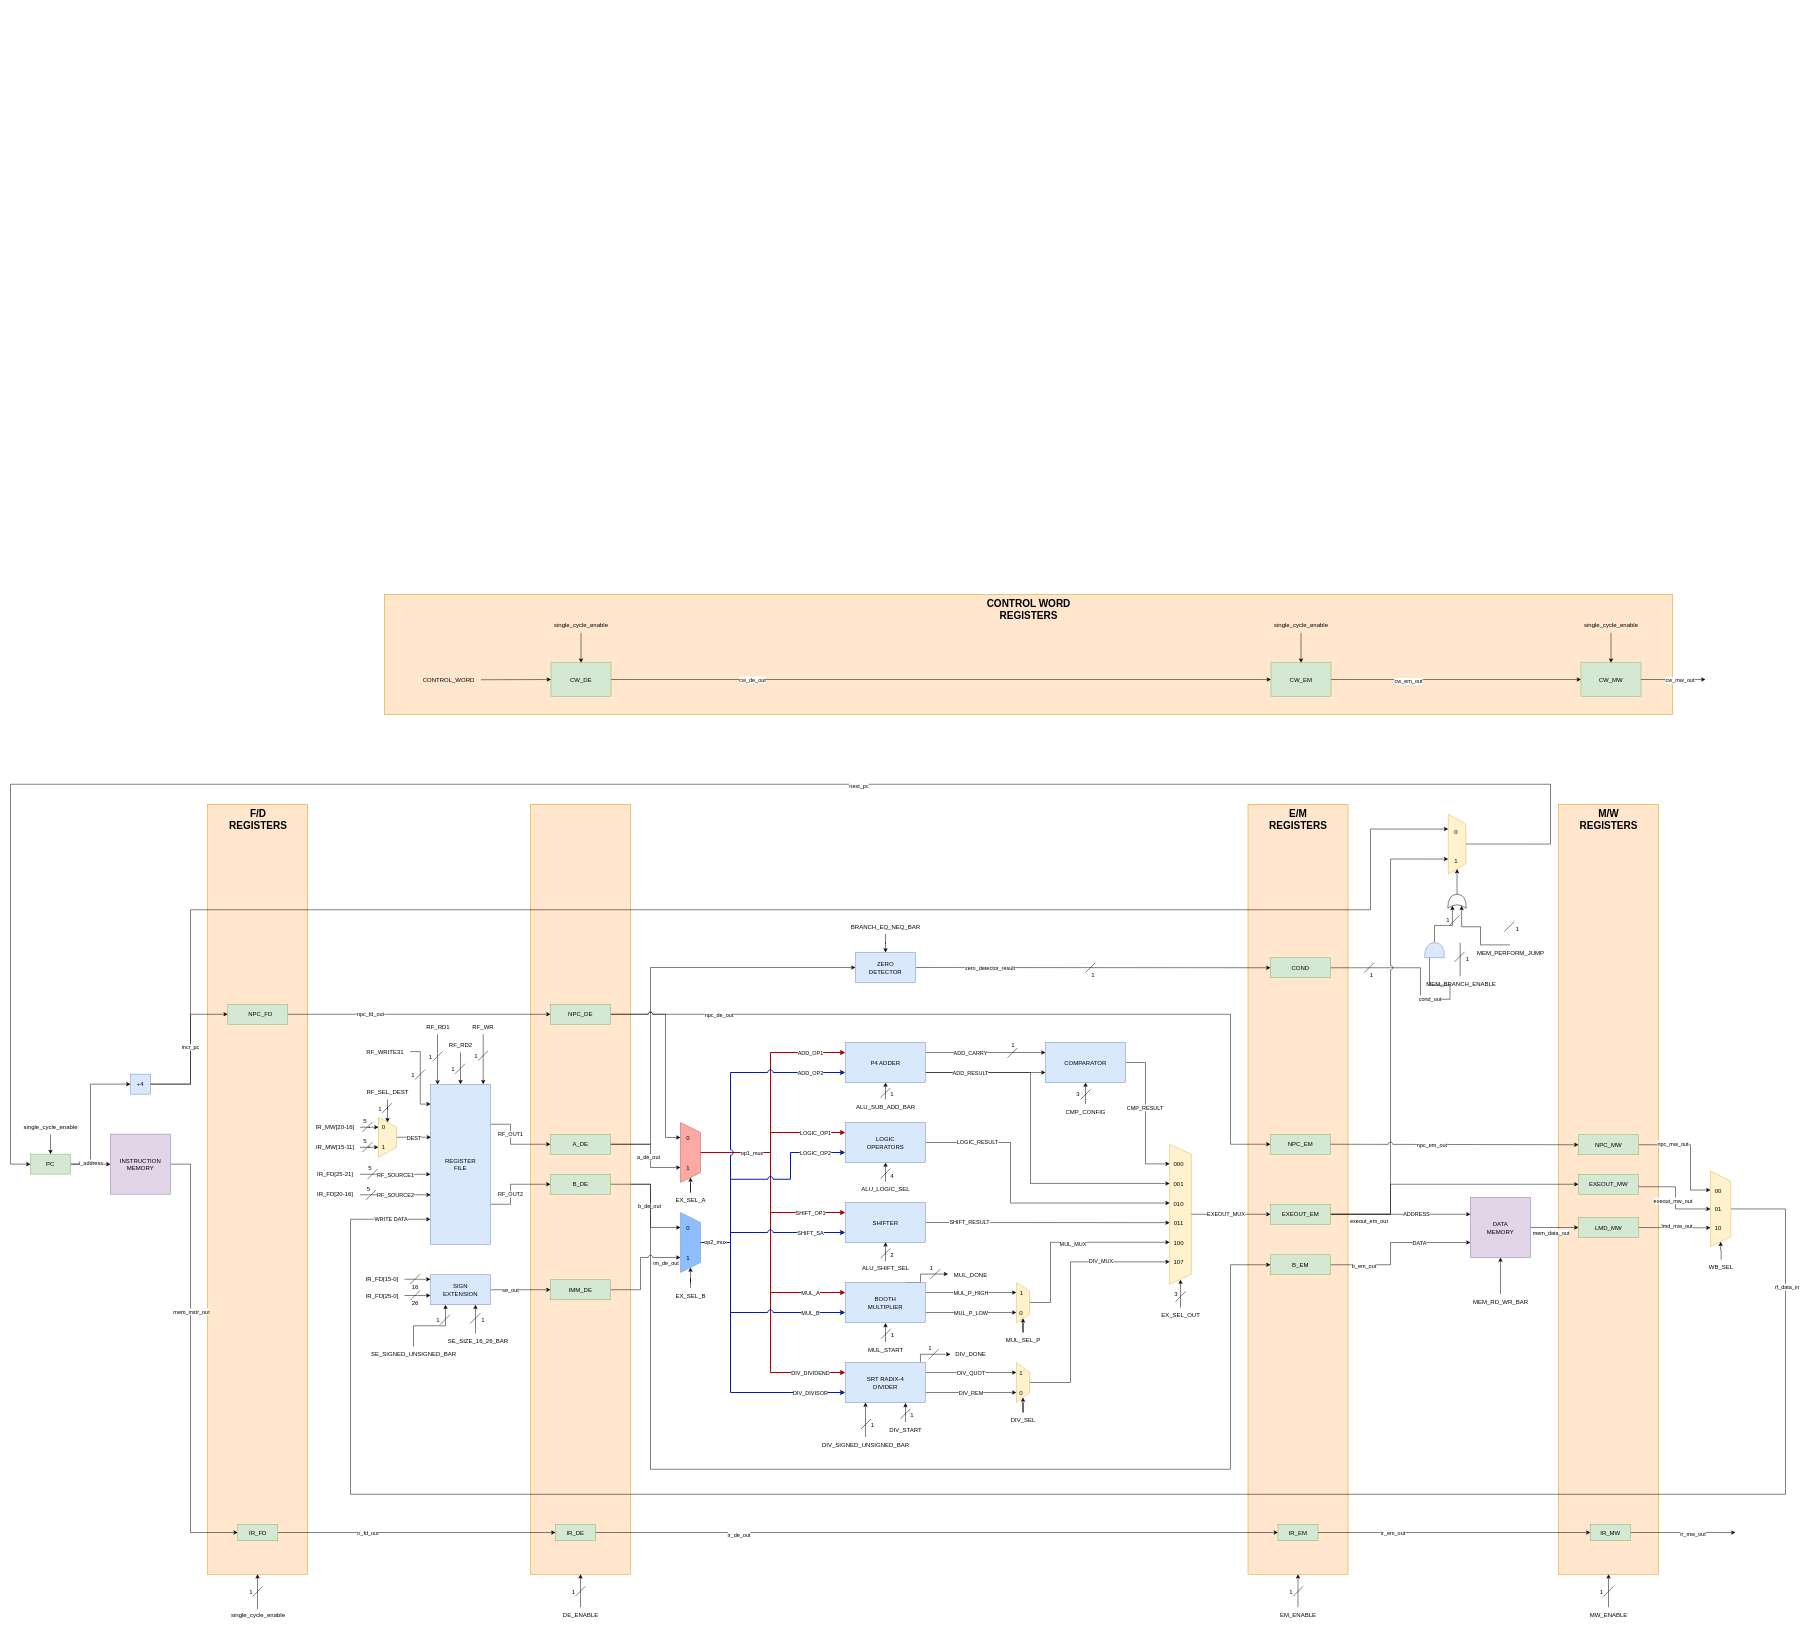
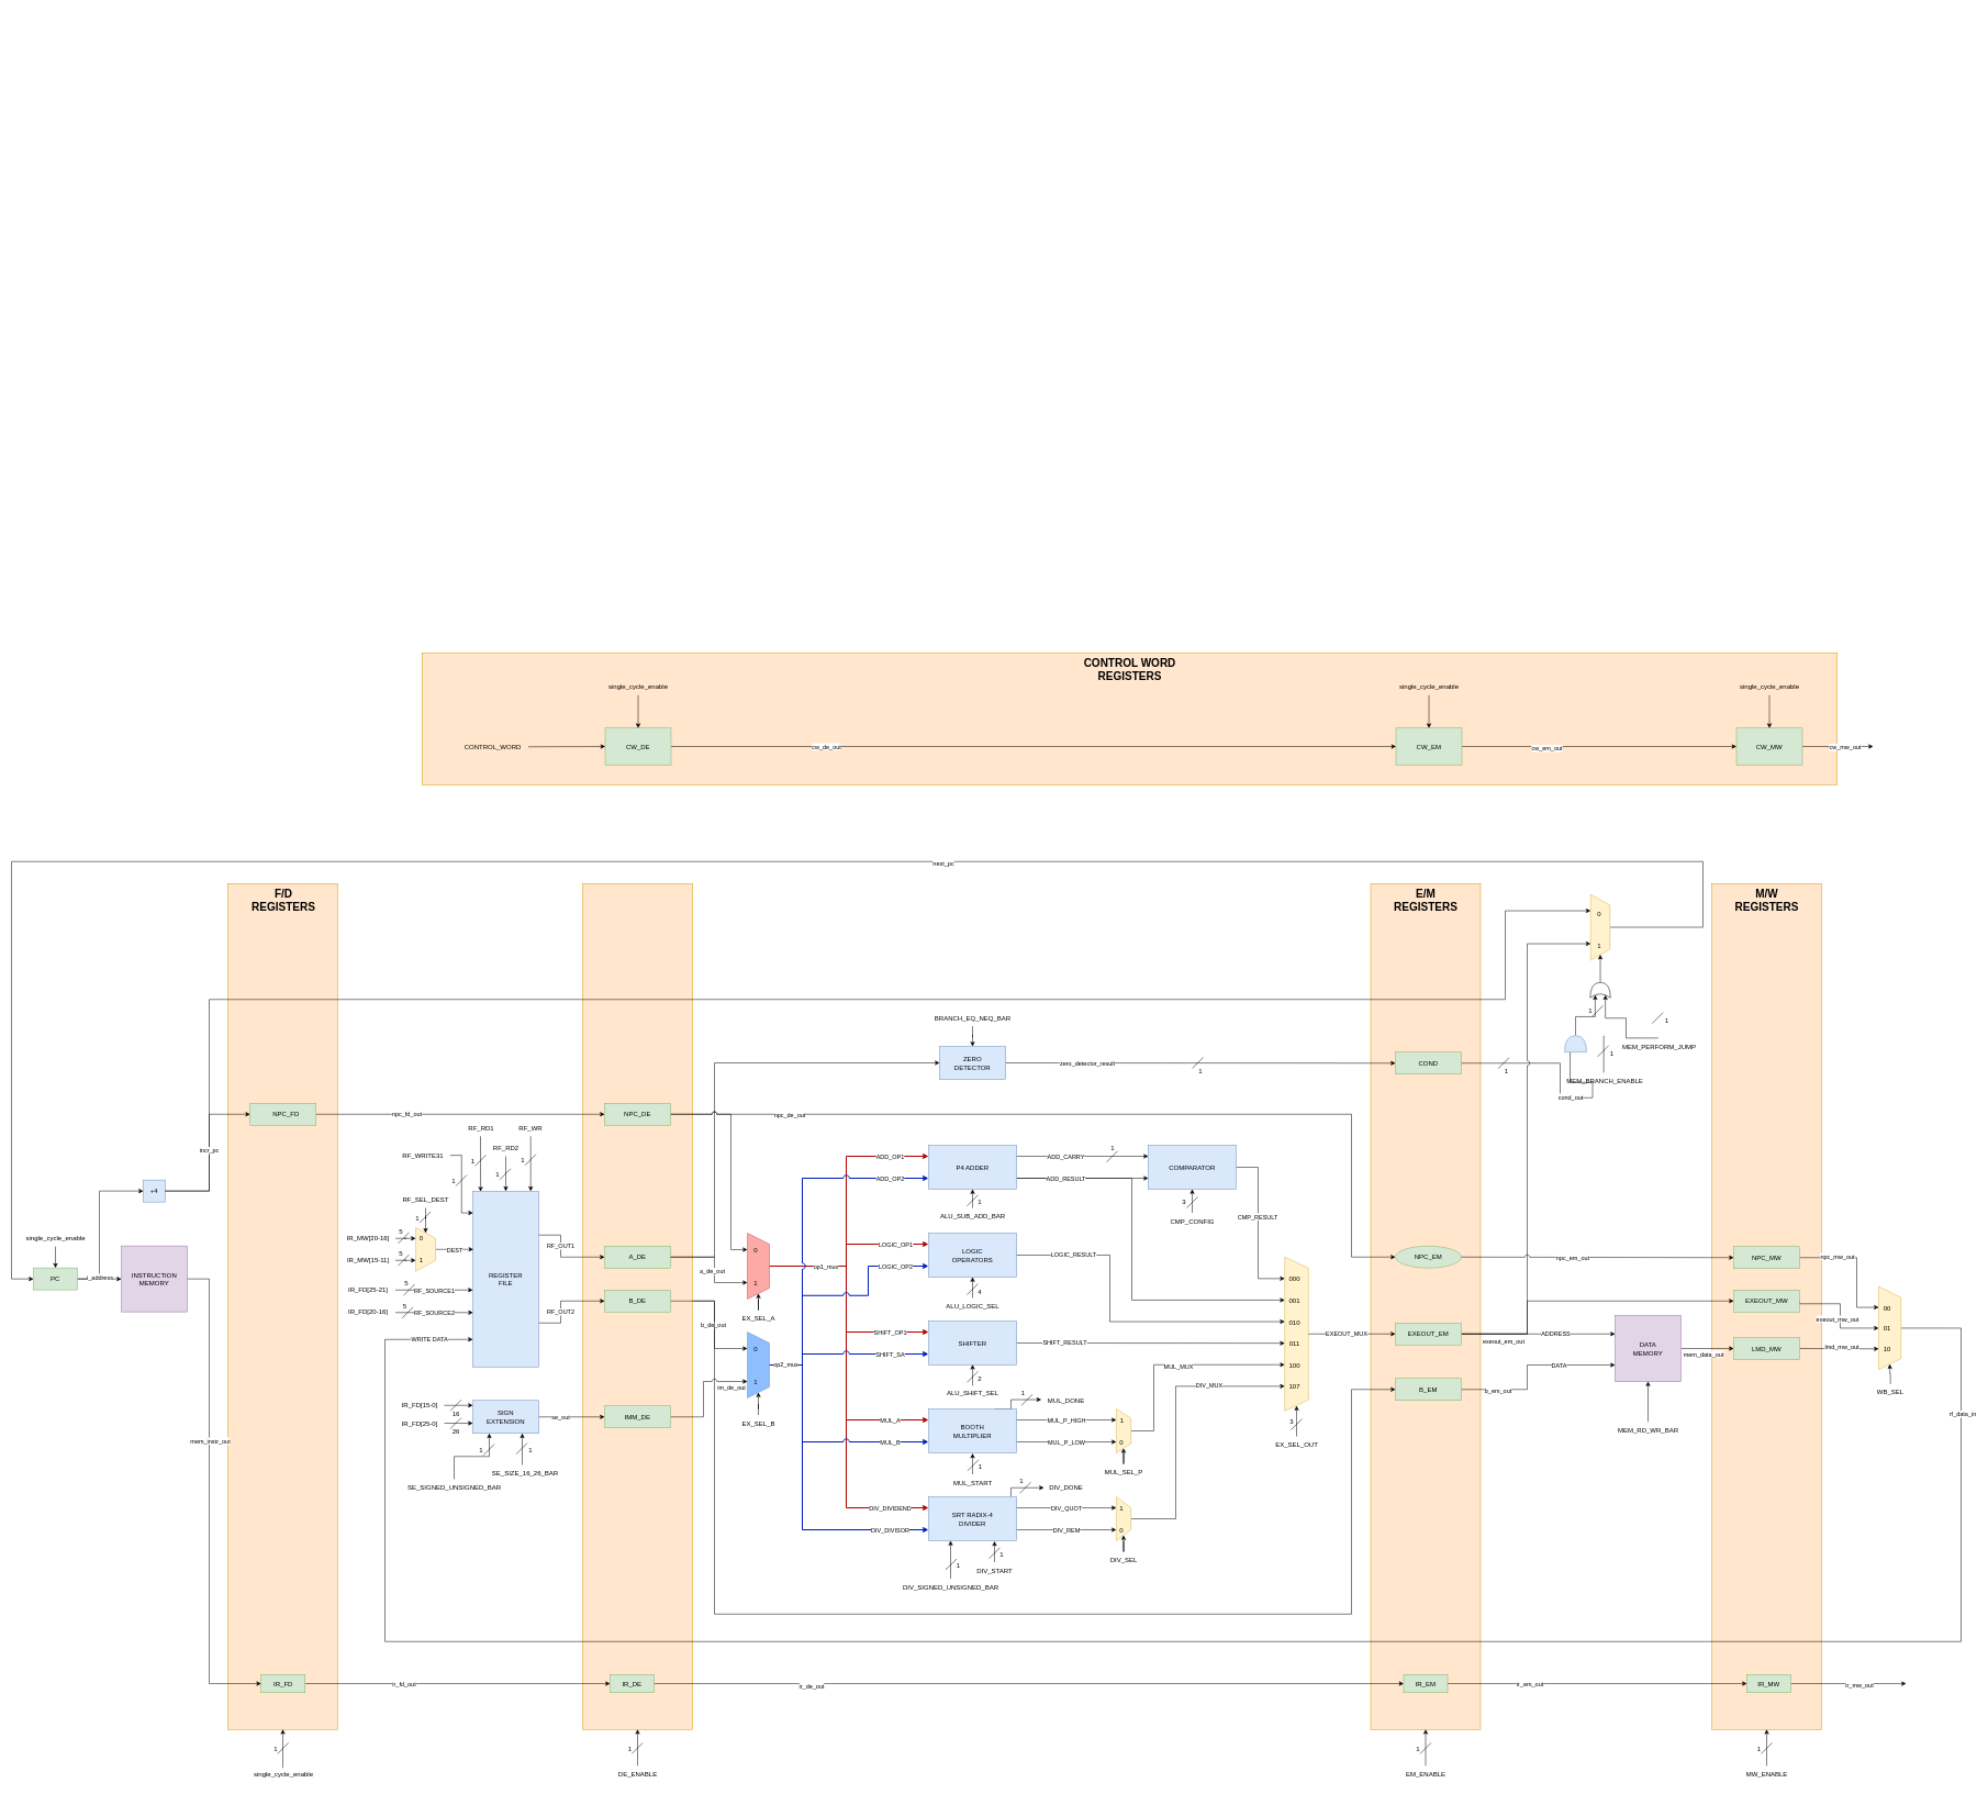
- <mxCell id="122" value="NPC_EM" style="whiteSpace=wrap;html=1;fillColor=#d5e8d4;strokeColor=#82b366;" parent="1" vertex="1"><mxGeometry x="2540" y="2268" width="120" height="40" as="geometry" /></mxCell>
+ <mxCell id="122" value="NPC_EM" style="ellipse;whiteSpace=wrap;html=1;fillColor=#d5e8d4;strokeColor=#82b366;" parent="1" vertex="1"><mxGeometry x="2540" y="2268" width="120" height="40" as="geometry" /></mxCell>
